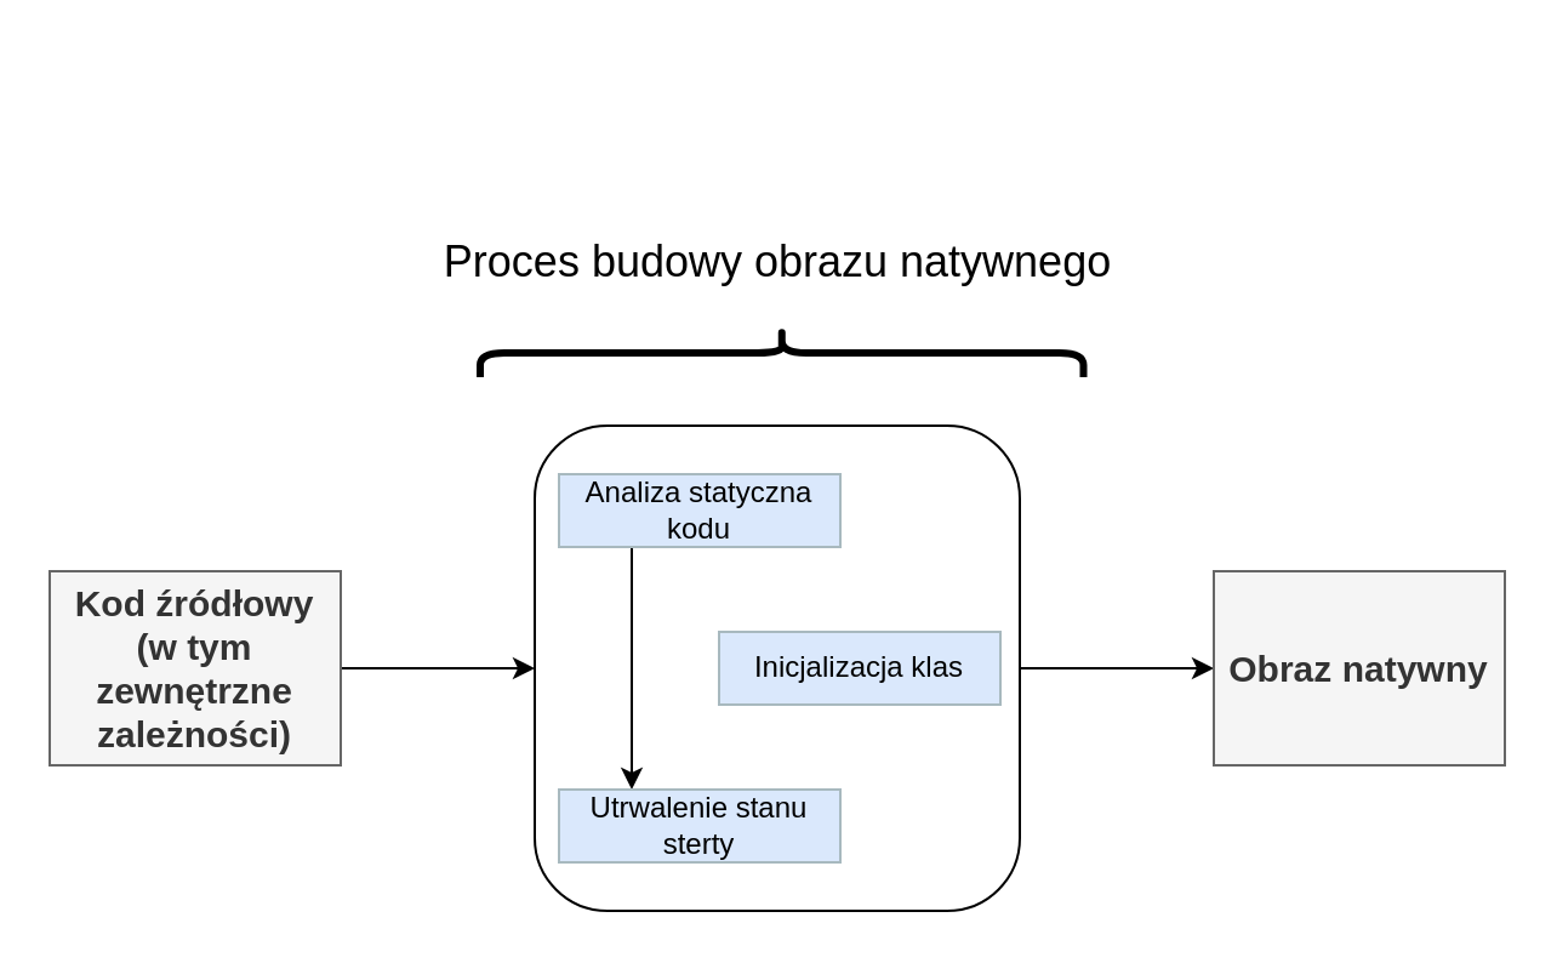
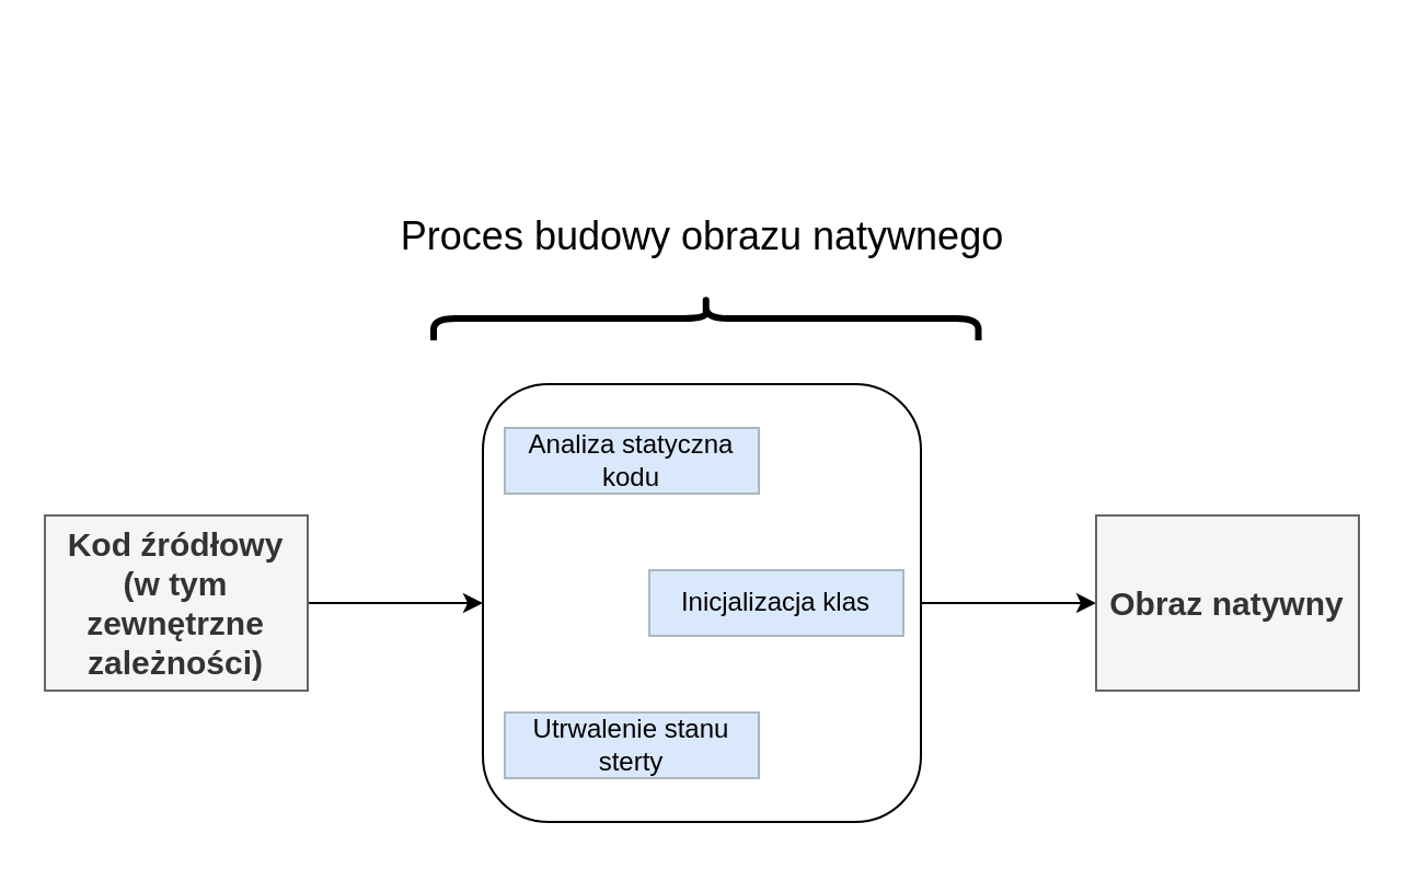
- <mxCell id="6" style="edgeStyle=orthogonalEdgeStyle;rounded=0;orthogonalLoop=1;jettySize=auto;html=1;" edge="1" parent="1" source="7" target="8"><mxGeometry relative="1" as="geometry"><Array as="points"><mxPoint x="260" y="285" /><mxPoint x="260" y="285" /></Array></mxGeometry></mxCell>
